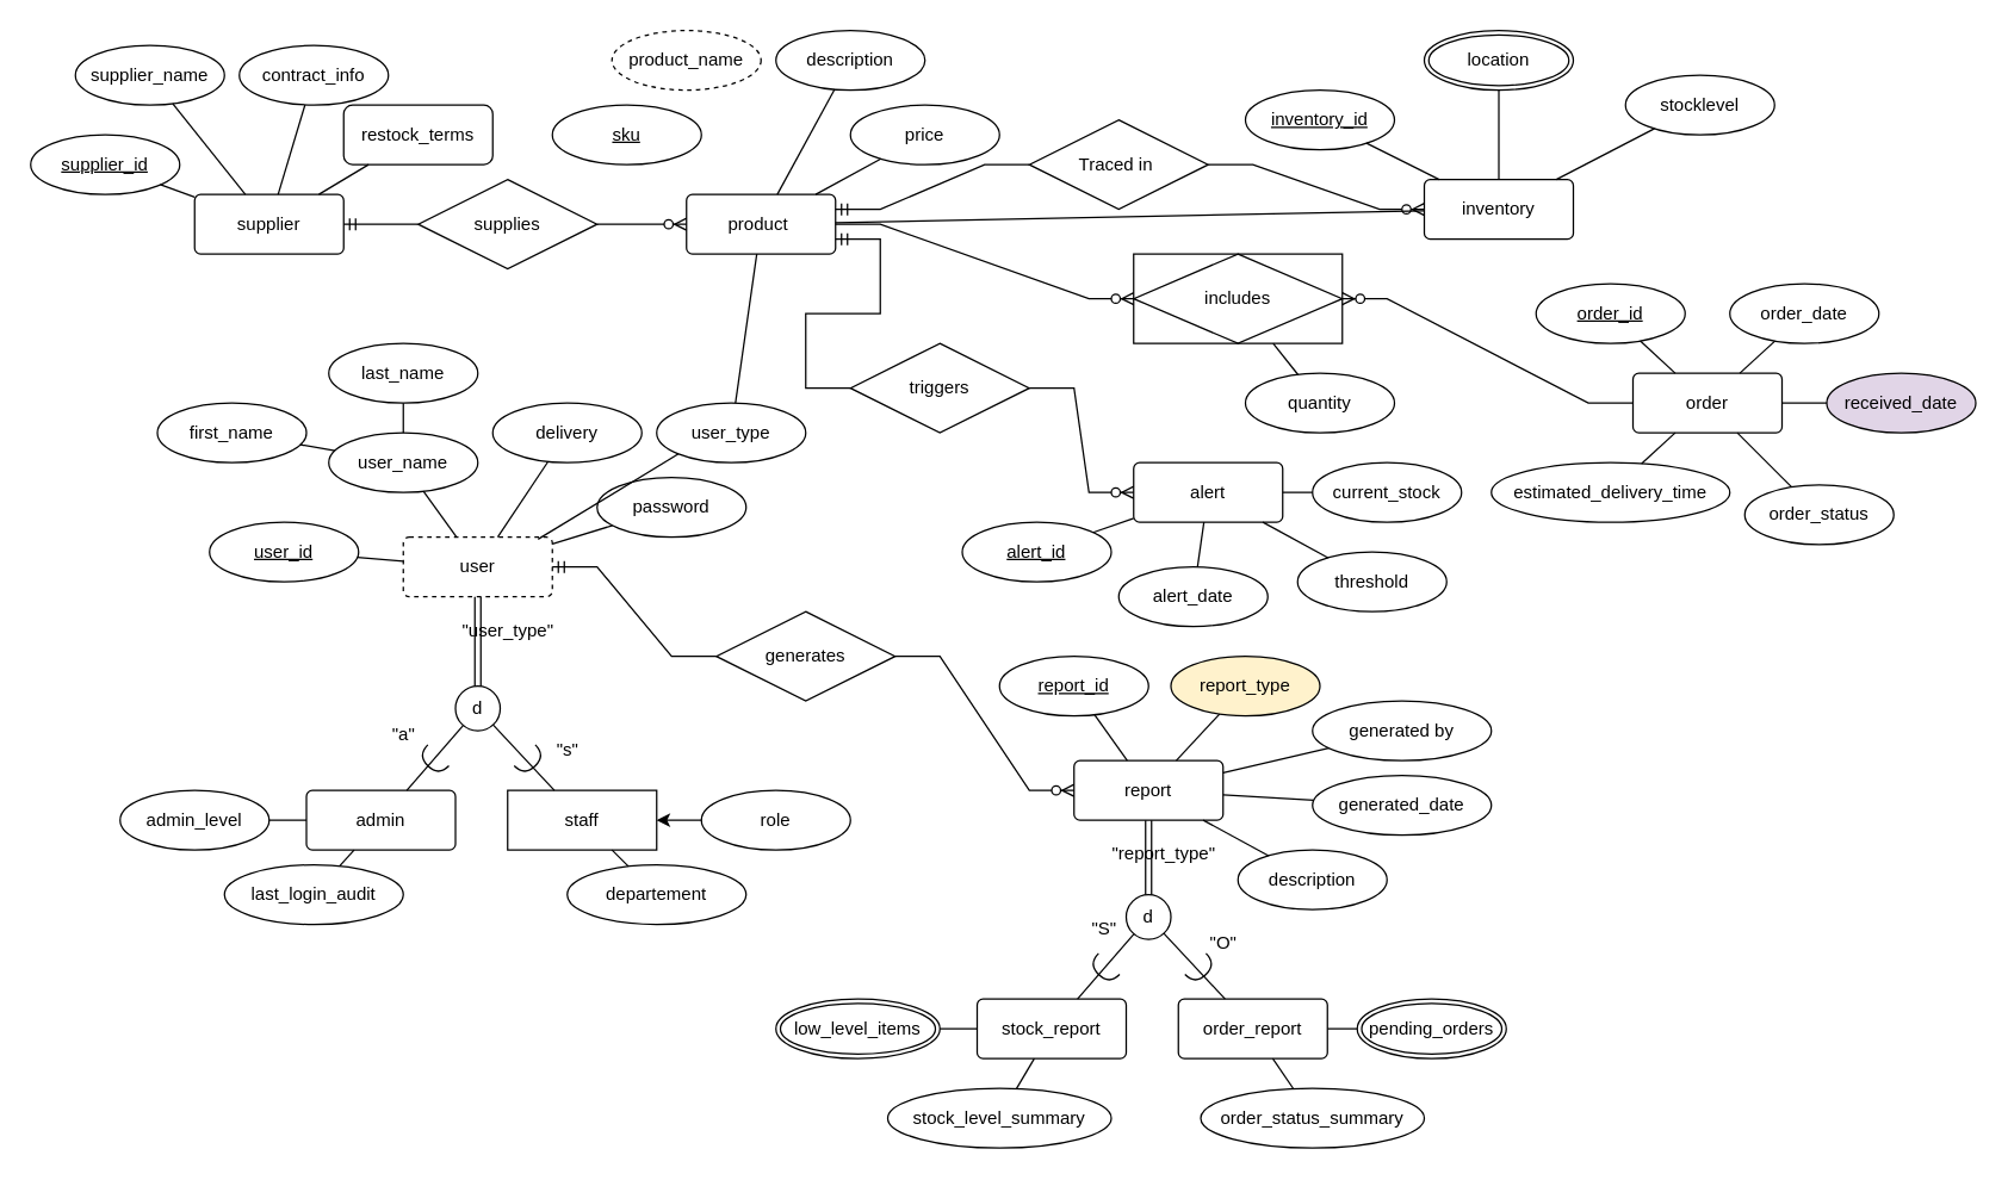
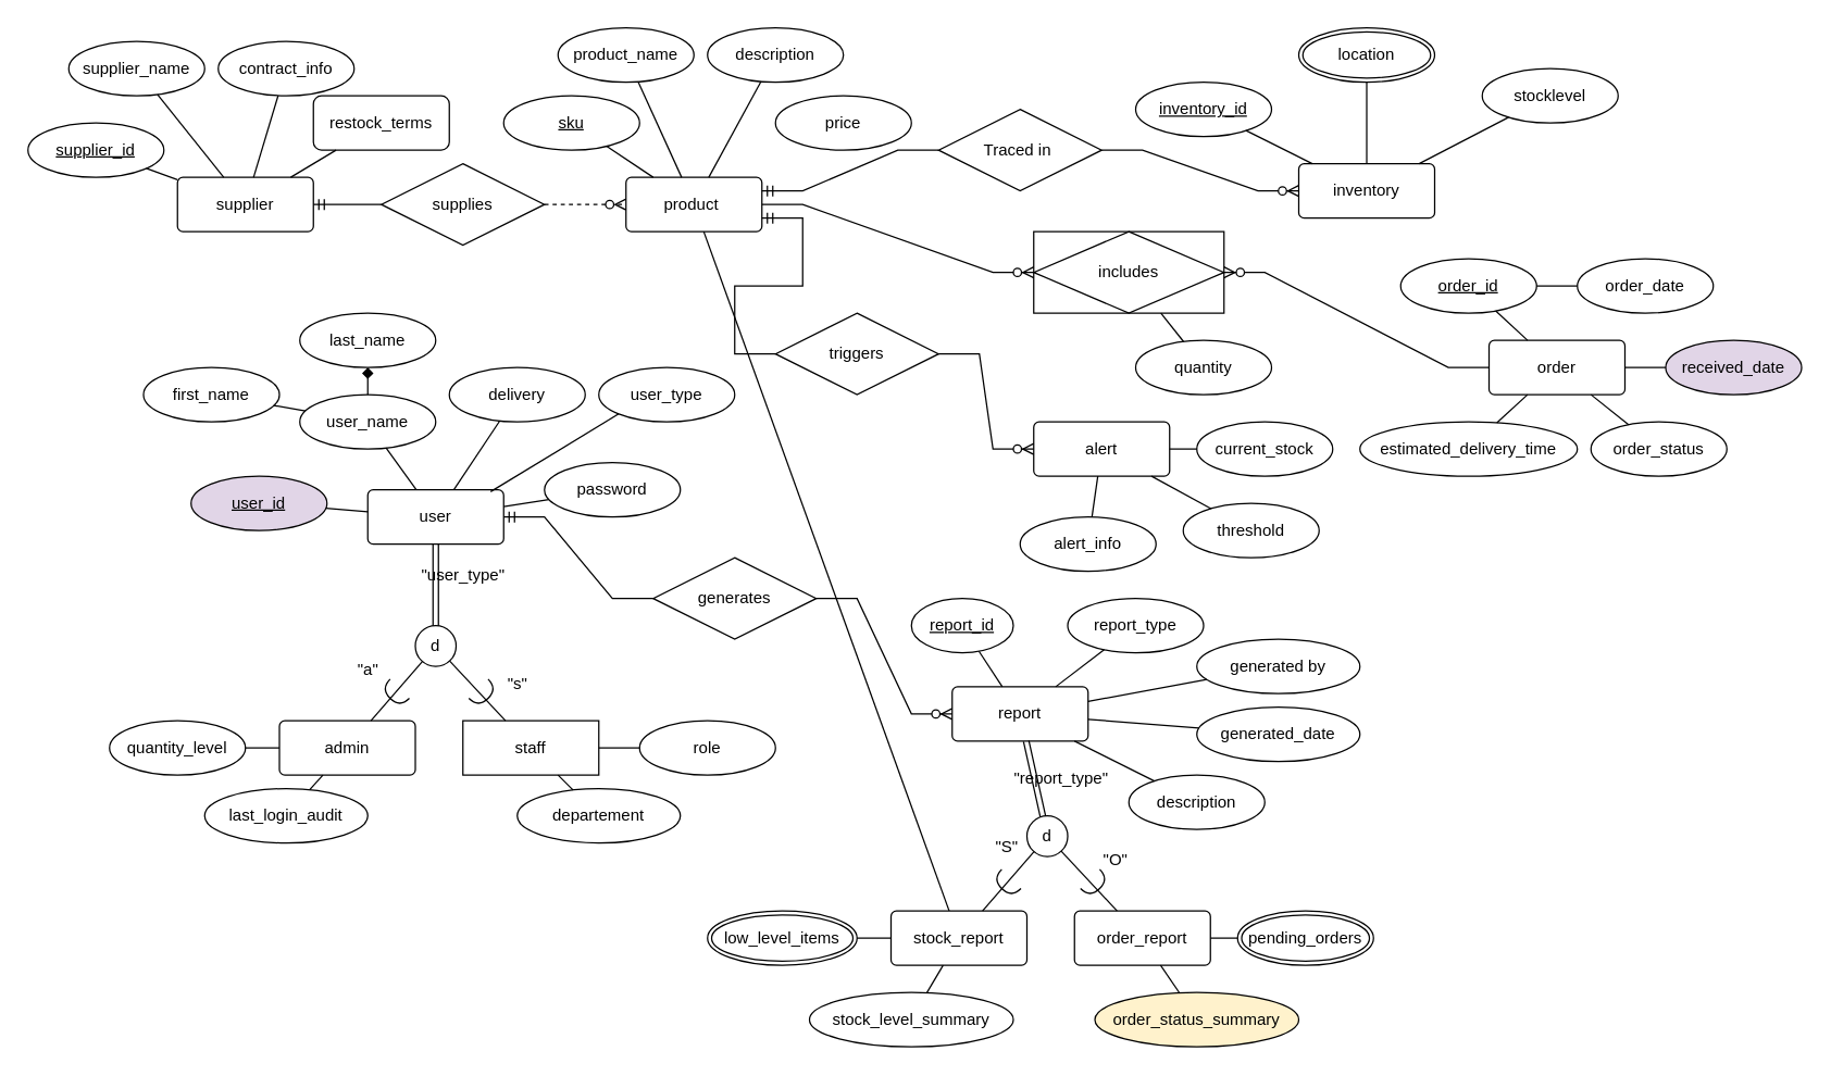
- <mxCell id="3" value="product_name" style="ellipse;whiteSpace=wrap;html=1;align=center;dashed=1;" parent="1" vertex="1"><mxGeometry x="410" y="20" width="100" height="40" as="geometry" /></mxCell>
+ <mxCell id="3" value="product_name" style="ellipse;whiteSpace=wrap;html=1;align=center;" parent="1" vertex="1"><mxGeometry x="410" y="20" width="100" height="40" as="geometry" /></mxCell>
- <mxCell id="8" value="" style="endArrow=none;html=1;rounded=0;" parent="1" source="2" target="7" edge="1"><mxGeometry relative="1" as="geometry"><mxPoint x="660" y="260" as="sourcePoint" /><mxPoint x="820" y="260" as="targetPoint" /></mxGeometry></mxCell>
+ <mxCell id="8" value="" style="endArrow=none;html=1;rounded=0;" parent="1" source="2" target="92" edge="1"><mxGeometry relative="1" as="geometry"><mxPoint x="660" y="260" as="sourcePoint" /><mxPoint x="820" y="260" as="targetPoint" /></mxGeometry></mxCell>
- <mxCell id="116" value="" style="endArrow=none;html=1;rounded=0;" parent="1" source="2" target="9" edge="1"><mxGeometry width="50" height="50" relative="1" as="geometry"><mxPoint x="880" y="380" as="sourcePoint" /><mxPoint x="930" y="330" as="targetPoint" /></mxGeometry></mxCell>
+ <mxCell id="116" value="" style="endArrow=none;html=1;rounded=0;" parent="1" source="2" target="66" edge="1"><mxGeometry width="50" height="50" relative="1" as="geometry"><mxPoint x="880" y="380" as="sourcePoint" /><mxPoint x="930" y="330" as="targetPoint" /></mxGeometry></mxCell>
- <mxCell id="47" value="" style="edgeStyle=entityRelationEdgeStyle;fontSize=12;html=1;endArrow=ERzeroToMany;endFill=1;rounded=0;" parent="1" source="41" target="2" edge="1"><mxGeometry width="100" height="100" relative="1" as="geometry"><mxPoint x="450" y="350" as="sourcePoint" /><mxPoint x="450" y="170" as="targetPoint" /><Array as="points"><mxPoint x="670" y="240" /><mxPoint x="600" y="380" /><mxPoint x="720" y="310" /><mxPoint x="720" y="320" /><mxPoint x="720" y="310" /><mxPoint x="760" y="320" /></Array></mxGeometry></mxCell>
+ <mxCell id="47" value="" style="edgeStyle=entityRelationEdgeStyle;fontSize=12;html=1;endArrow=ERzeroToMany;endFill=1;rounded=0;dashed=1;" parent="1" source="41" target="2" edge="1"><mxGeometry width="100" height="100" relative="1" as="geometry"><mxPoint x="450" y="350" as="sourcePoint" /><mxPoint x="450" y="170" as="targetPoint" /><Array as="points"><mxPoint x="670" y="240" /><mxPoint x="600" y="380" /><mxPoint x="720" y="310" /><mxPoint x="720" y="320" /><mxPoint x="720" y="310" /><mxPoint x="760" y="320" /></Array></mxGeometry></mxCell>
- <mxCell id="4" value="" style="endArrow=none;html=1;rounded=0;" parent="1" source="2" target="121" edge="1"><mxGeometry relative="1" as="geometry"><mxPoint x="530" y="300" as="sourcePoint" /><mxPoint x="690" y="300" as="targetPoint" /></mxGeometry></mxCell>
+ <mxCell id="4" value="" style="endArrow=none;html=1;rounded=0;" parent="1" source="2" target="3" edge="1"><mxGeometry relative="1" as="geometry"><mxPoint x="530" y="300" as="sourcePoint" /><mxPoint x="690" y="300" as="targetPoint" /></mxGeometry></mxCell>
- <mxCell id="109" value="" style="endArrow=none;html=1;rounded=0;" parent="1" source="73" target="25" edge="1"><mxGeometry relative="1" as="geometry"><mxPoint x="1305" y="400" as="sourcePoint" /><mxPoint x="1465" y="400" as="targetPoint" /></mxGeometry></mxCell>
+ <mxCell id="109" value="" style="endArrow=none;html=1;rounded=0;" parent="1" source="73" target="26" edge="1"><mxGeometry relative="1" as="geometry"><mxPoint x="1305" y="400" as="sourcePoint" /><mxPoint x="1465" y="400" as="targetPoint" /></mxGeometry></mxCell>
- <mxCell id="115" value="" style="endArrow=none;html=1;rounded=0;" parent="1" source="35" target="113" edge="1"><mxGeometry relative="1" as="geometry"><mxPoint x="150" y="420" as="sourcePoint" /><mxPoint x="310" y="420" as="targetPoint" /></mxGeometry></mxCell>
+ <mxCell id="115" value="" style="endArrow=diamond;html=1;rounded=0;" parent="1" source="35" target="113" edge="1"><mxGeometry relative="1" as="geometry"><mxPoint x="150" y="420" as="sourcePoint" /><mxPoint x="310" y="420" as="targetPoint" /></mxGeometry></mxCell>
- <mxCell id="37" value="password" style="ellipse;whiteSpace=wrap;html=1;align=center;" parent="1" vertex="1"><mxGeometry x="400" y="320" width="100" height="40" as="geometry" /></mxCell>
+ <mxCell id="37" value="password" style="ellipse;whiteSpace=wrap;html=1;align=center;" parent="1" vertex="1"><mxGeometry x="400" y="340" width="100" height="40" as="geometry" /></mxCell>
- <mxCell id="27" value="order_status" style="ellipse;whiteSpace=wrap;html=1;align=center;" parent="1" vertex="1"><mxGeometry x="1170" y="325" width="100" height="40" as="geometry" /></mxCell>
+ <mxCell id="27" value="order_status" style="ellipse;whiteSpace=wrap;html=1;align=center;" parent="1" vertex="1"><mxGeometry x="1170" y="310" width="100" height="40" as="geometry" /></mxCell>
- <mxCell id="53" value="" style="endArrow=none;html=1;rounded=0;" parent="1" source="48" target="49" edge="1"><mxGeometry relative="1" as="geometry"><mxPoint x="690" y="760" as="sourcePoint" /><mxPoint x="850" y="760" as="targetPoint" /></mxGeometry></mxCell>
- <mxCell id="33" value="user_id" style="ellipse;whiteSpace=wrap;html=1;align=center;fontStyle=4;" parent="1" vertex="1"><mxGeometry x="140" y="350" width="100" height="40" as="geometry" /></mxCell>
+ <mxCell id="33" value="user_id" style="ellipse;whiteSpace=wrap;html=1;align=center;fontStyle=4;fillColor=#e1d5e7;" parent="1" vertex="1"><mxGeometry x="140" y="350" width="100" height="40" as="geometry" /></mxCell>
- <mxCell id="49" value="alert_id" style="ellipse;whiteSpace=wrap;html=1;align=center;fontStyle=4;" parent="1" vertex="1"><mxGeometry x="645" y="350" width="100" height="40" as="geometry" /></mxCell>
- <mxCell id="32" value="user" style="rounded=1;arcSize=10;whiteSpace=wrap;html=1;align=center;dashed=1;" parent="1" vertex="1"><mxGeometry x="270" y="360" width="100" height="40" as="geometry" /></mxCell>
+ <mxCell id="32" value="user" style="rounded=1;arcSize=10;whiteSpace=wrap;html=1;align=center;" parent="1" vertex="1"><mxGeometry x="270" y="360" width="100" height="40" as="geometry" /></mxCell>
- <mxCell id="52" value="alert_date" style="ellipse;whiteSpace=wrap;html=1;align=center;" parent="1" vertex="1"><mxGeometry x="750" y="380" width="100" height="40" as="geometry" /></mxCell>
+ <mxCell id="52" value="alert_info" style="ellipse;whiteSpace=wrap;html=1;align=center;" parent="1" vertex="1"><mxGeometry x="750" y="380" width="100" height="40" as="geometry" /></mxCell>
- <mxCell id="58" value="report_id" style="ellipse;whiteSpace=wrap;html=1;align=center;fontStyle=4;" parent="1" vertex="1"><mxGeometry x="670" y="440" width="100" height="40" as="geometry" /></mxCell>
+ <mxCell id="58" value="report_id" style="ellipse;whiteSpace=wrap;html=1;align=center;fontStyle=4;" parent="1" vertex="1"><mxGeometry x="670" y="440" width="75" height="40" as="geometry" /></mxCell>
- <mxCell id="59" value="report_type" style="ellipse;whiteSpace=wrap;html=1;align=center;fillColor=#fff2cc;" parent="1" vertex="1"><mxGeometry x="785" y="440" width="100" height="40" as="geometry" /></mxCell>
+ <mxCell id="59" value="report_type" style="ellipse;whiteSpace=wrap;html=1;align=center;" parent="1" vertex="1"><mxGeometry x="785" y="440" width="100" height="40" as="geometry" /></mxCell>
- <mxCell id="57" value="report" style="rounded=1;arcSize=10;whiteSpace=wrap;html=1;align=center;" parent="1" vertex="1"><mxGeometry x="720" y="510" width="100" height="40" as="geometry" /></mxCell>
+ <mxCell id="57" value="report" style="rounded=1;arcSize=10;whiteSpace=wrap;html=1;align=center;" parent="1" vertex="1"><mxGeometry x="700" y="505" width="100" height="40" as="geometry" /></mxCell>
- <mxCell id="81" value="admin_level" style="ellipse;whiteSpace=wrap;html=1;align=center;" parent="1" vertex="1"><mxGeometry x="80" y="530" width="100" height="40" as="geometry" /></mxCell>
+ <mxCell id="81" value="quantity_level" style="ellipse;whiteSpace=wrap;html=1;align=center;" parent="1" vertex="1"><mxGeometry x="80" y="530" width="100" height="40" as="geometry" /></mxCell>
- <mxCell id="88" value="" style="endArrow=classic;html=1;rounded=0;" parent="1" source="86" target="78" edge="1"><mxGeometry relative="1" as="geometry"><mxPoint x="510" y="610" as="sourcePoint" /><mxPoint x="670" y="610" as="targetPoint" /></mxGeometry></mxCell>
+ <mxCell id="88" value="" style="endArrow=none;html=1;rounded=0;" parent="1" source="86" target="78" edge="1"><mxGeometry relative="1" as="geometry"><mxPoint x="510" y="610" as="sourcePoint" /><mxPoint x="670" y="610" as="targetPoint" /></mxGeometry></mxCell>
- <mxCell id="100" value="order_status_summary" style="ellipse;whiteSpace=wrap;html=1;align=center;" parent="1" vertex="1"><mxGeometry x="805" y="730" width="150" height="40" as="geometry" /></mxCell>
+ <mxCell id="100" value="order_status_summary" style="ellipse;whiteSpace=wrap;html=1;align=center;fillColor=#fff2cc;" parent="1" vertex="1"><mxGeometry x="805" y="730" width="150" height="40" as="geometry" /></mxCell>
